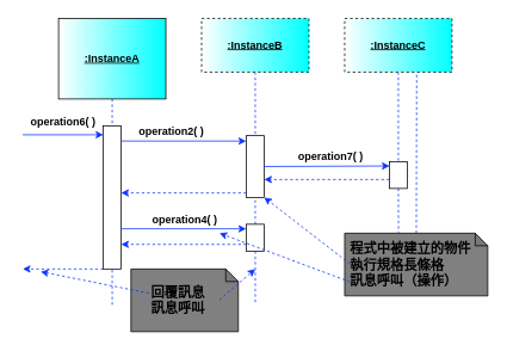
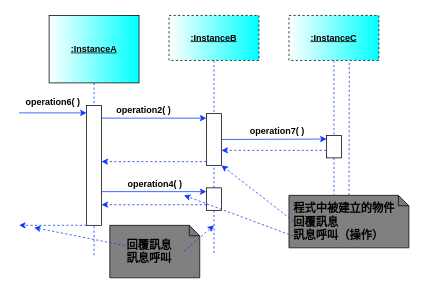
- <mxCell id="31" value="&lt;font style=&quot;font-size: 15px;&quot; color=&quot;#000000&quot;&gt;&lt;b&gt;&amp;nbsp;程式中被建立的物件&lt;br&gt;&amp;nbsp;執行規格長條格&lt;br&gt;&amp;nbsp;訊息呼叫（操作）&lt;/b&gt;&lt;br&gt;&lt;/font&gt;" style="shape=note;whiteSpace=wrap;html=1;backgroundOutline=1;darkOpacity=0.05;strokeColor=#000000;fontColor=#FFFFFF;fillColor=#808080;gradientColor=none;gradientDirection=east;align=left;size=14;" parent="1" vertex="1"><mxGeometry x="385" y="260" width="160" height="70" as="geometry" /></mxCell>
+ <mxCell id="31" value="&lt;font style=&quot;font-size: 15px;&quot; color=&quot;#000000&quot;&gt;&lt;b&gt;&amp;nbsp;程式中被建立的物件&lt;br&gt;&amp;nbsp;回覆訊息&lt;br&gt;&amp;nbsp;訊息呼叫（操作）&lt;/b&gt;&lt;br&gt;&lt;/font&gt;" style="shape=note;whiteSpace=wrap;html=1;backgroundOutline=1;darkOpacity=0.05;strokeColor=#000000;fontColor=#FFFFFF;fillColor=#808080;gradientColor=none;gradientDirection=east;align=left;size=14;" parent="1" vertex="1"><mxGeometry x="385" y="260" width="160" height="70" as="geometry" /></mxCell>
